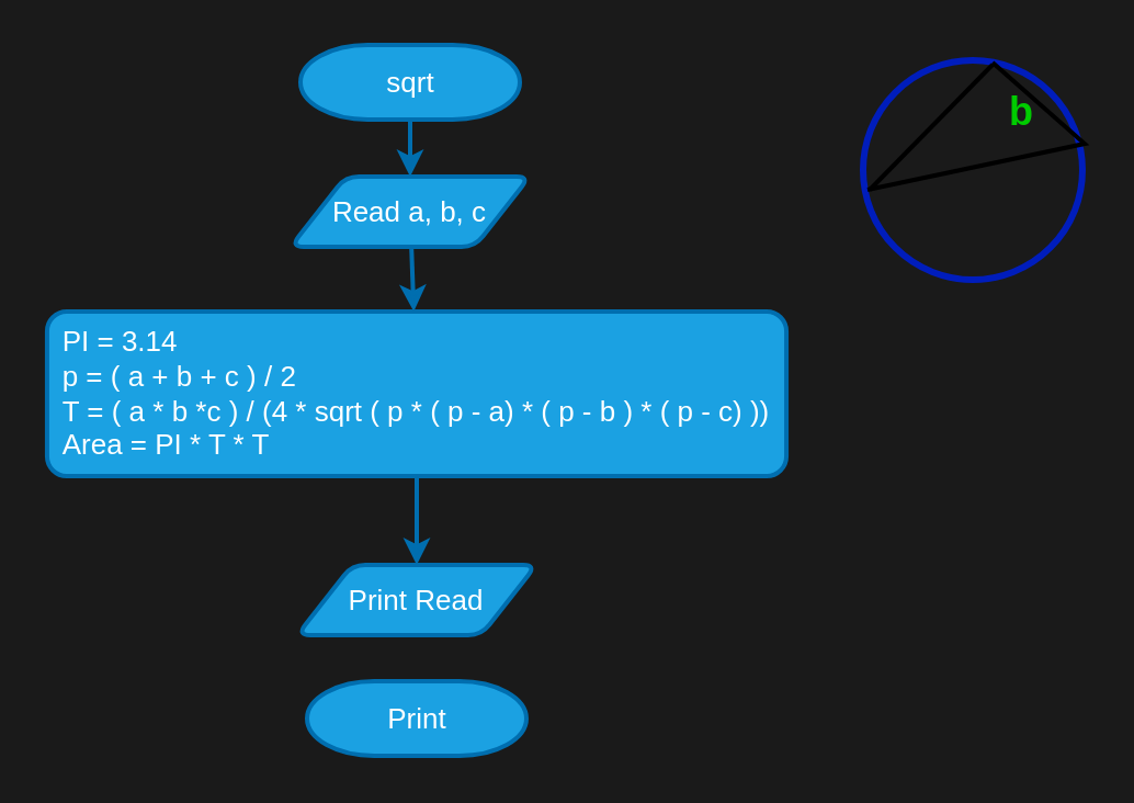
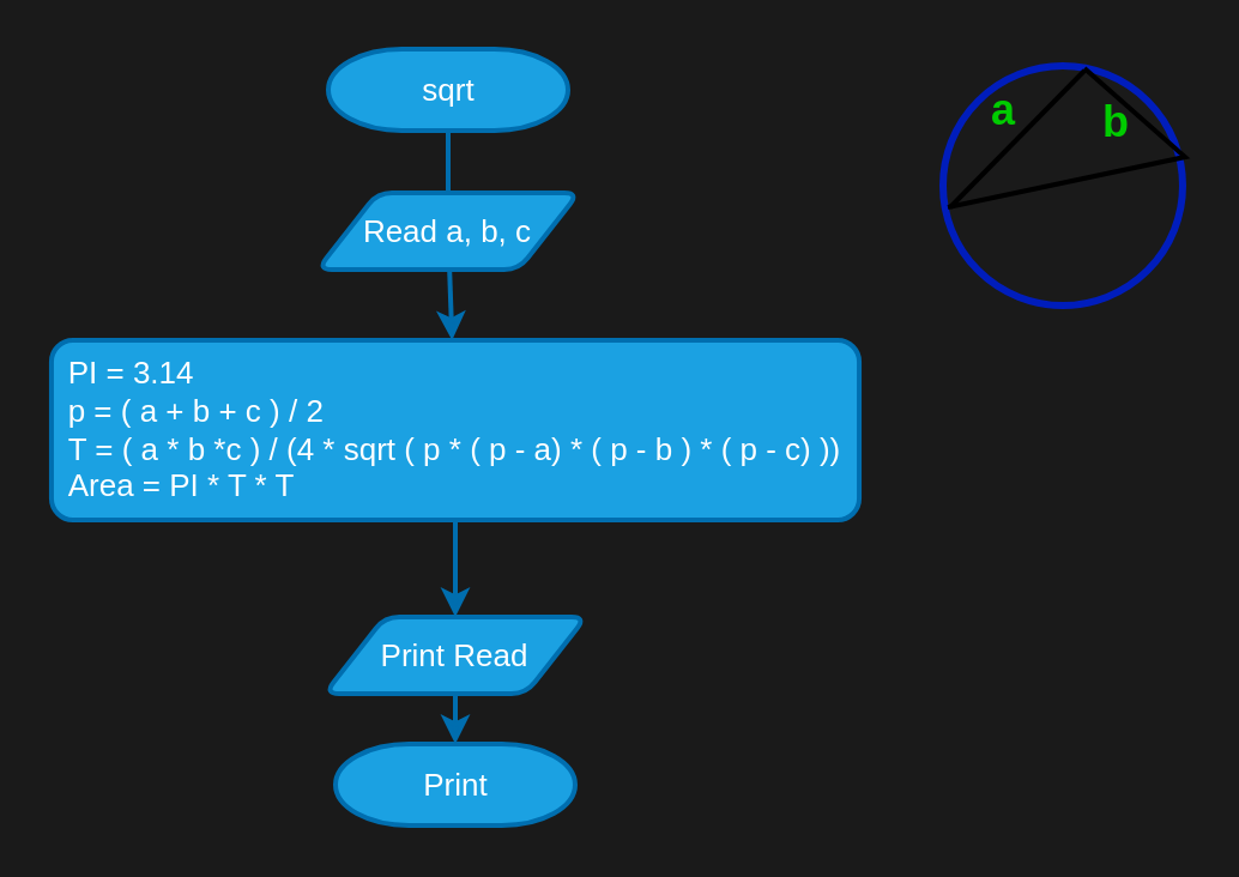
+ <mxCell id="9" value="&lt;b&gt;&lt;font style=&quot;font-size: 18px;&quot; color=&quot;#00cc00&quot;&gt;a&lt;/font&gt;&lt;/b&gt;" style="text;html=1;align=center;verticalAlign=middle;resizable=0;points=[];autosize=1;strokeColor=none;fillColor=none;fontSize=13;strokeWidth=2;" vertex="1" parent="1"><mxGeometry x="404" y="29" width="28" height="34" as="geometry" /></mxCell>
- <mxCell id="2" value="" style="edgeStyle=none;html=1;fontSize=13;strokeWidth=2;fillColor=#1ba1e2;strokeColor=#006EAF;" edge="1" parent="1" source="3" target="5"><mxGeometry relative="1" as="geometry" /></mxCell>
+ <mxCell id="2" value="" style="edgeStyle=none;html=1;fontSize=13;strokeWidth=2;fillColor=#1ba1e2;strokeColor=#006EAF;endArrow=none;" edge="1" parent="1" source="3" target="5"><mxGeometry relative="1" as="geometry" /></mxCell>
+ <mxCell id="14" value="" style="edgeStyle=none;rounded=0;html=1;strokeWidth=2;fontSize=18;fontColor=#00CC00;fillColor=#1ba1e2;strokeColor=#006EAF;" edge="1" parent="1" source="15" target="16"><mxGeometry relative="1" as="geometry" /></mxCell>
